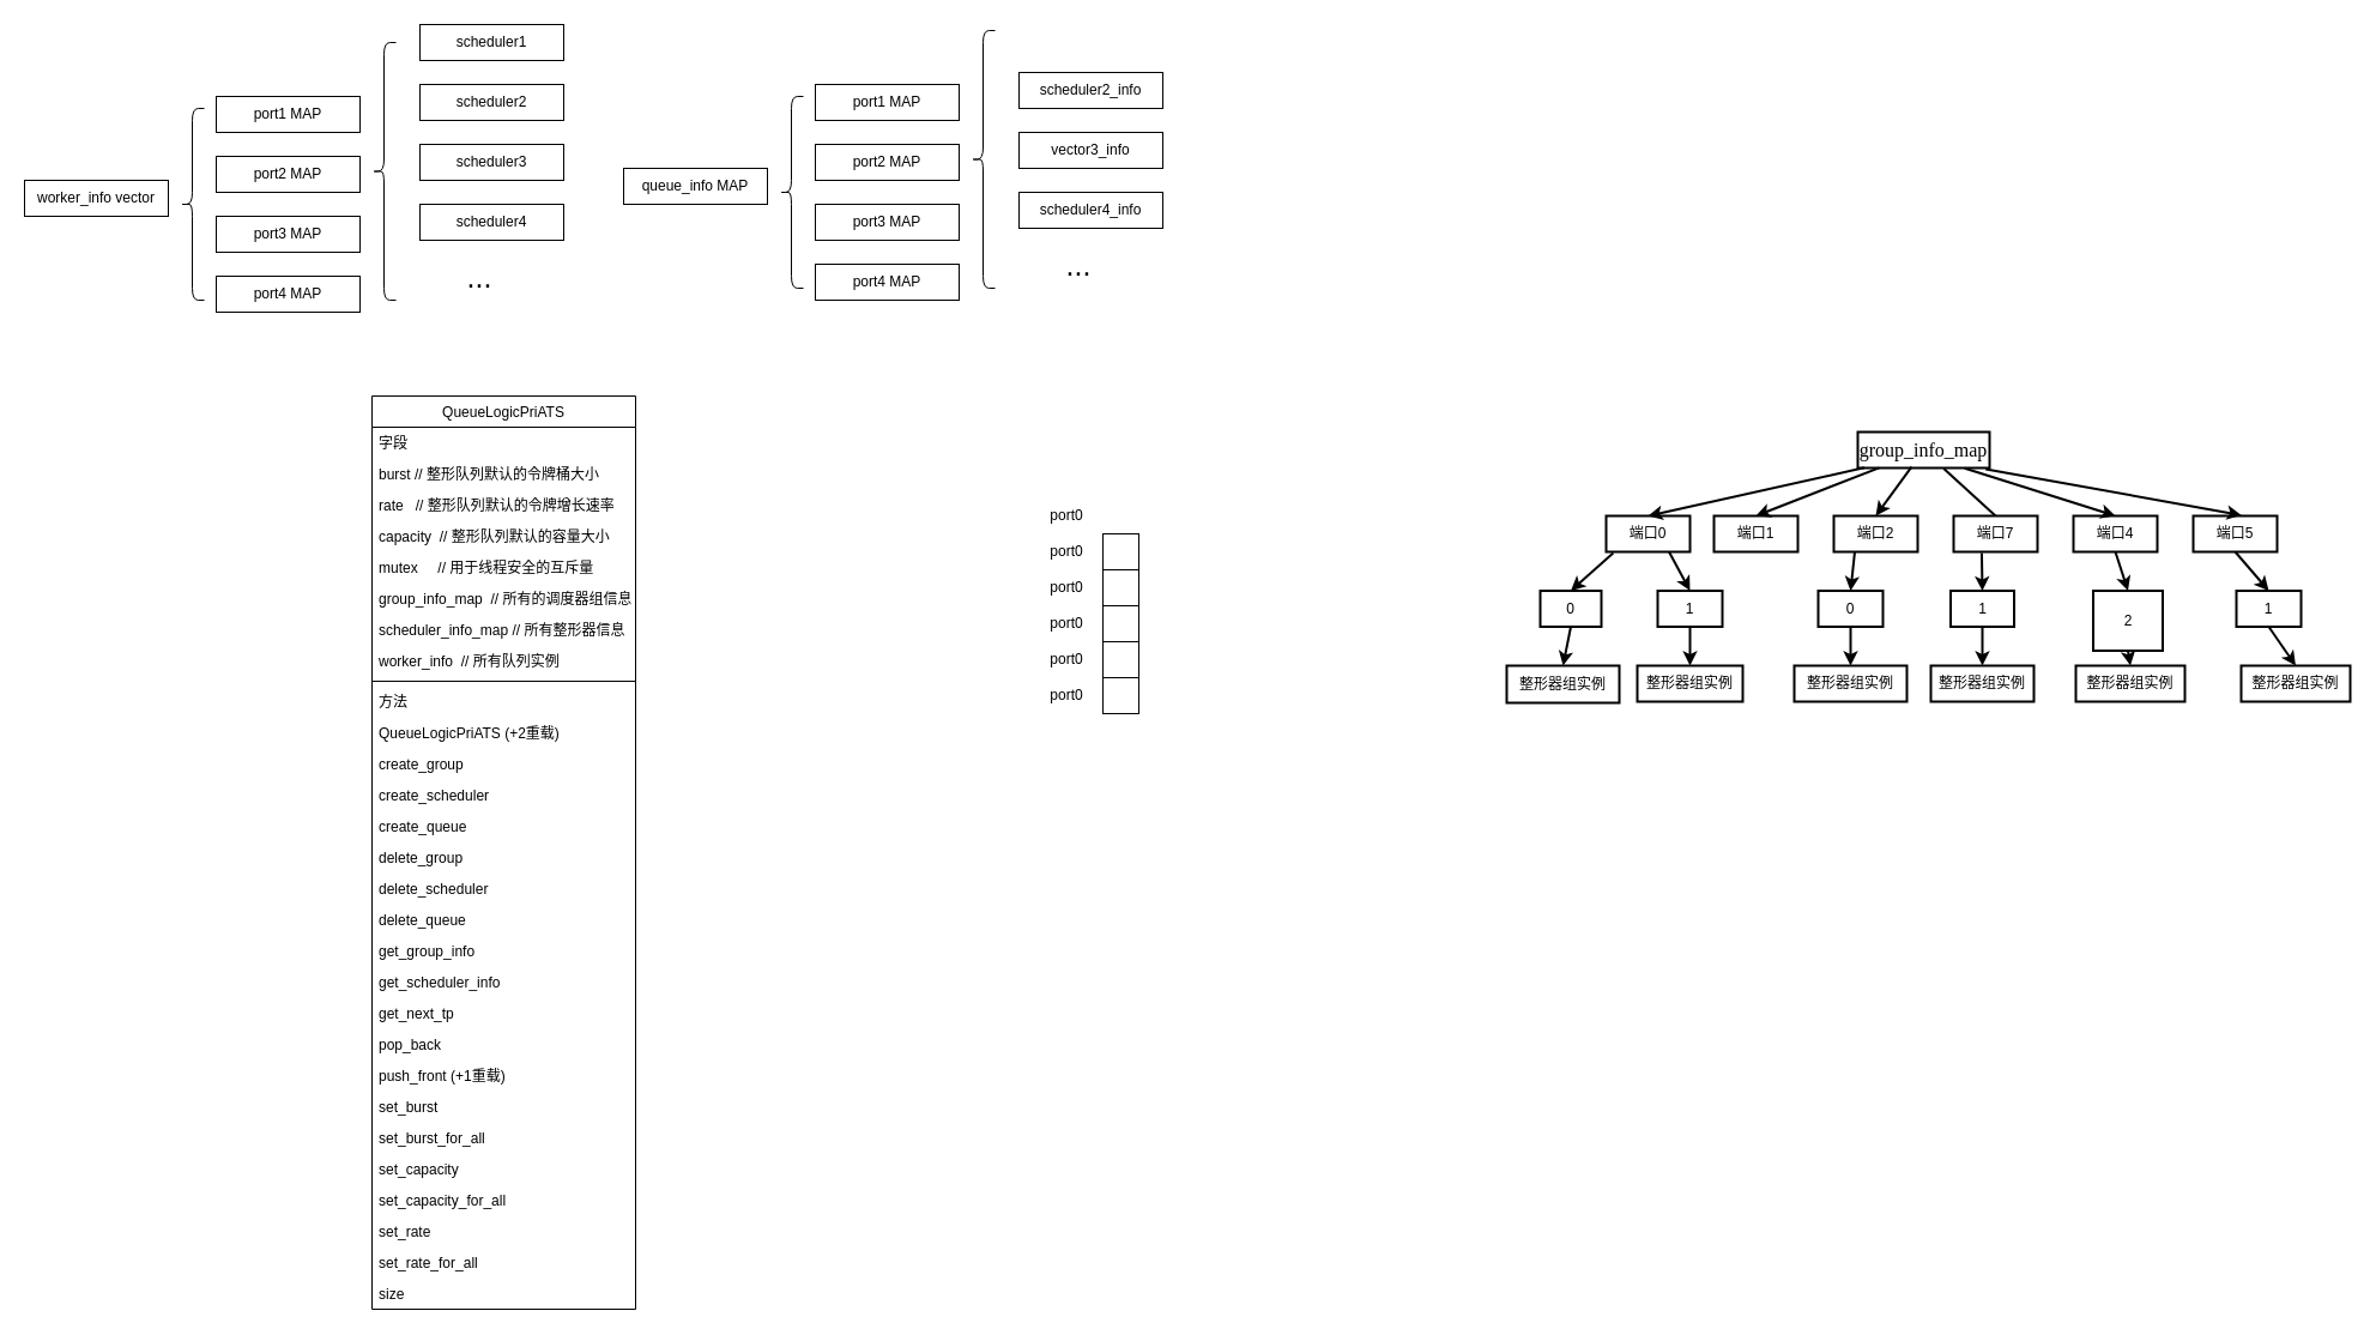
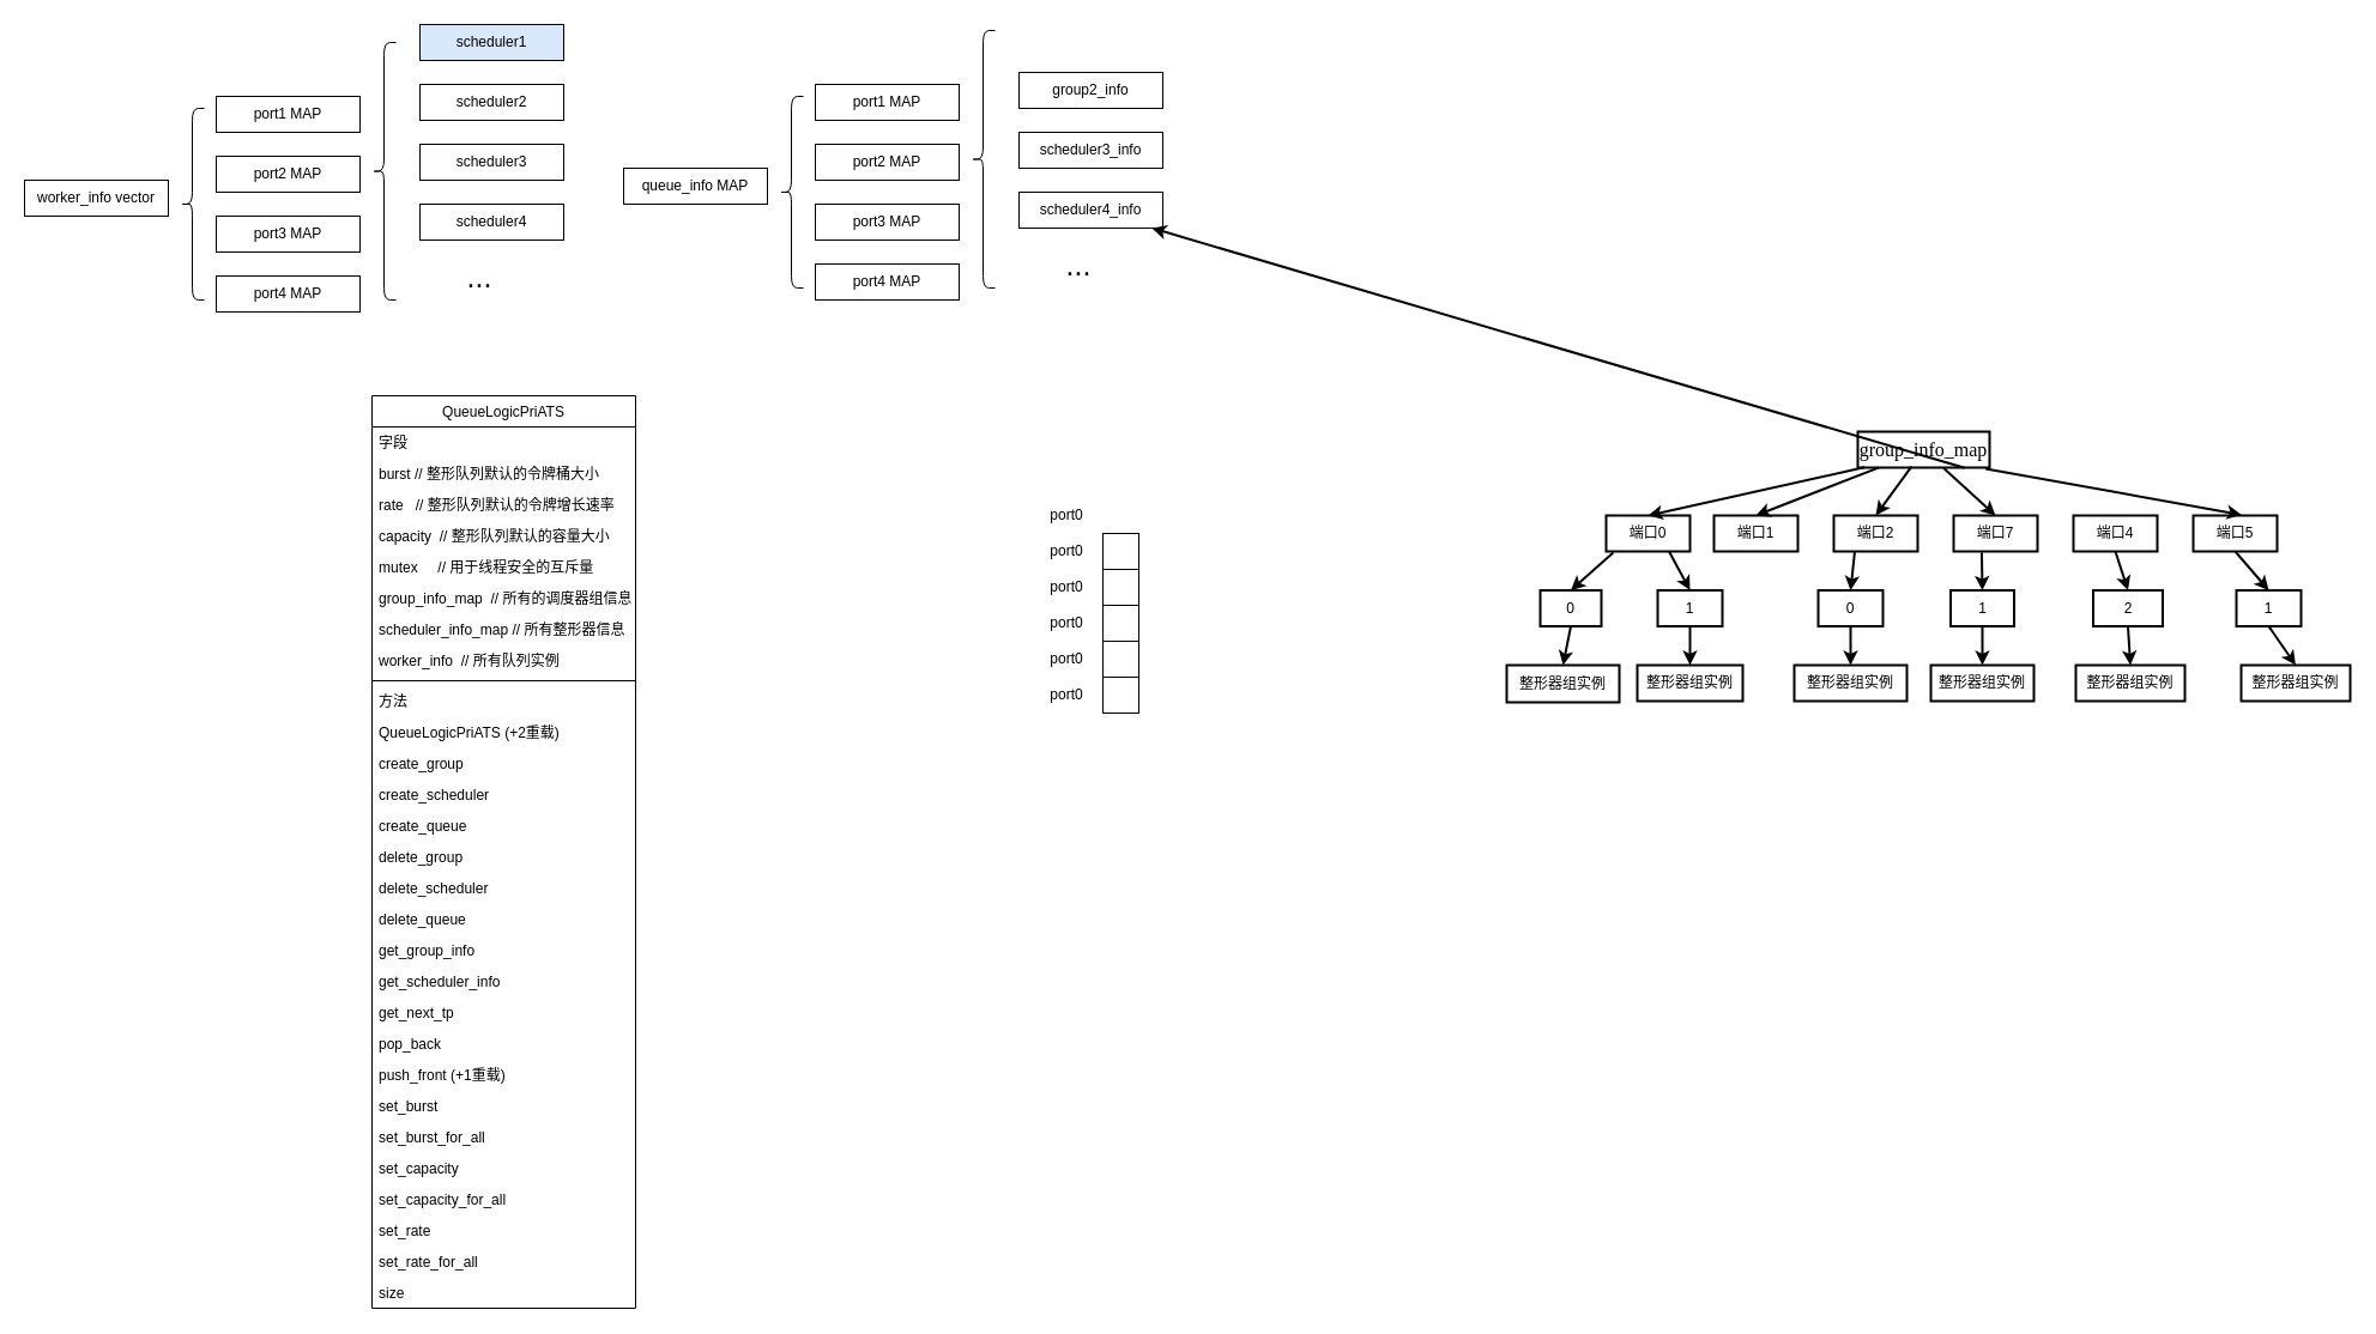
- <mxCell id="9" value="&lt;span&gt;scheduler1&lt;/span&gt;" style="rounded=0;whiteSpace=wrap;html=1;" parent="1" vertex="1"><mxGeometry x="350" y="20" width="120" height="30" as="geometry" /></mxCell>
+ <mxCell id="9" value="&lt;span&gt;scheduler1&lt;/span&gt;" style="rounded=0;whiteSpace=wrap;html=1;fillColor=#dae8fc;" parent="1" vertex="1"><mxGeometry x="350" y="20" width="120" height="30" as="geometry" /></mxCell>
- <mxCell id="21" value="scheduler2_info" style="rounded=0;whiteSpace=wrap;html=1;" parent="1" vertex="1"><mxGeometry x="850" y="60" width="120" height="30" as="geometry" /></mxCell>
+ <mxCell id="21" value="group2_info" style="rounded=0;whiteSpace=wrap;html=1;" parent="1" vertex="1"><mxGeometry x="850" y="60" width="120" height="30" as="geometry" /></mxCell>
- <mxCell id="22" value="vector3_info" style="rounded=0;whiteSpace=wrap;html=1;" parent="1" vertex="1"><mxGeometry x="850" y="110" width="120" height="30" as="geometry" /></mxCell>
+ <mxCell id="22" value="scheduler3_info" style="rounded=0;whiteSpace=wrap;html=1;" parent="1" vertex="1"><mxGeometry x="850" y="110" width="120" height="30" as="geometry" /></mxCell>
- <mxCell id="83" value="" style="endArrow=classic;html=1;exitX=0.811;exitY=1.007;exitDx=0;exitDy=0;entryX=0.5;entryY=0;entryDx=0;entryDy=0;exitPerimeter=0;strokeWidth=2;" parent="1" source="55" target="71" edge="1"><mxGeometry width="50" height="50" relative="1" as="geometry"><mxPoint x="1595.5" y="429.85" as="sourcePoint" /><mxPoint x="1415" y="470" as="targetPoint" /></mxGeometry></mxCell>
+ <mxCell id="83" value="" style="endArrow=classic;html=1;exitX=0.811;exitY=1.007;exitDx=0;exitDy=0;exitPerimeter=0;strokeWidth=2;" parent="1" source="55" target="23" edge="1"><mxGeometry width="50" height="50" relative="1" as="geometry"><mxPoint x="1595.5" y="429.85" as="sourcePoint" /><mxPoint x="1415" y="470" as="targetPoint" /></mxGeometry></mxCell>
- <mxCell id="82" value="" style="endArrow=none;html=1;entryX=0.5;entryY=0;entryDx=0;entryDy=0;exitX=0.652;exitY=1.017;exitDx=0;exitDy=0;exitPerimeter=0;strokeWidth=2;" parent="1" source="55" target="70" edge="1"><mxGeometry width="50" height="50" relative="1" as="geometry"><mxPoint x="1620" y="392" as="sourcePoint" /><mxPoint x="1405" y="460" as="targetPoint" /></mxGeometry></mxCell>
+ <mxCell id="82" value="" style="endArrow=classic;html=1;entryX=0.5;entryY=0;entryDx=0;entryDy=0;exitX=0.652;exitY=1.017;exitDx=0;exitDy=0;exitPerimeter=0;strokeWidth=2;" parent="1" source="55" target="70" edge="1"><mxGeometry width="50" height="50" relative="1" as="geometry"><mxPoint x="1620" y="392" as="sourcePoint" /><mxPoint x="1405" y="460" as="targetPoint" /></mxGeometry></mxCell>
- <mxCell id="77" value="2" style="rounded=0;whiteSpace=wrap;html=1;strokeWidth=2;" parent="1" vertex="1"><mxGeometry x="1746.5" y="492.5" width="58" height="50" as="geometry" /></mxCell>
+ <mxCell id="77" value="2" style="rounded=0;whiteSpace=wrap;html=1;strokeWidth=2;" parent="1" vertex="1"><mxGeometry x="1746.5" y="492.5" width="58" height="30" as="geometry" /></mxCell>
